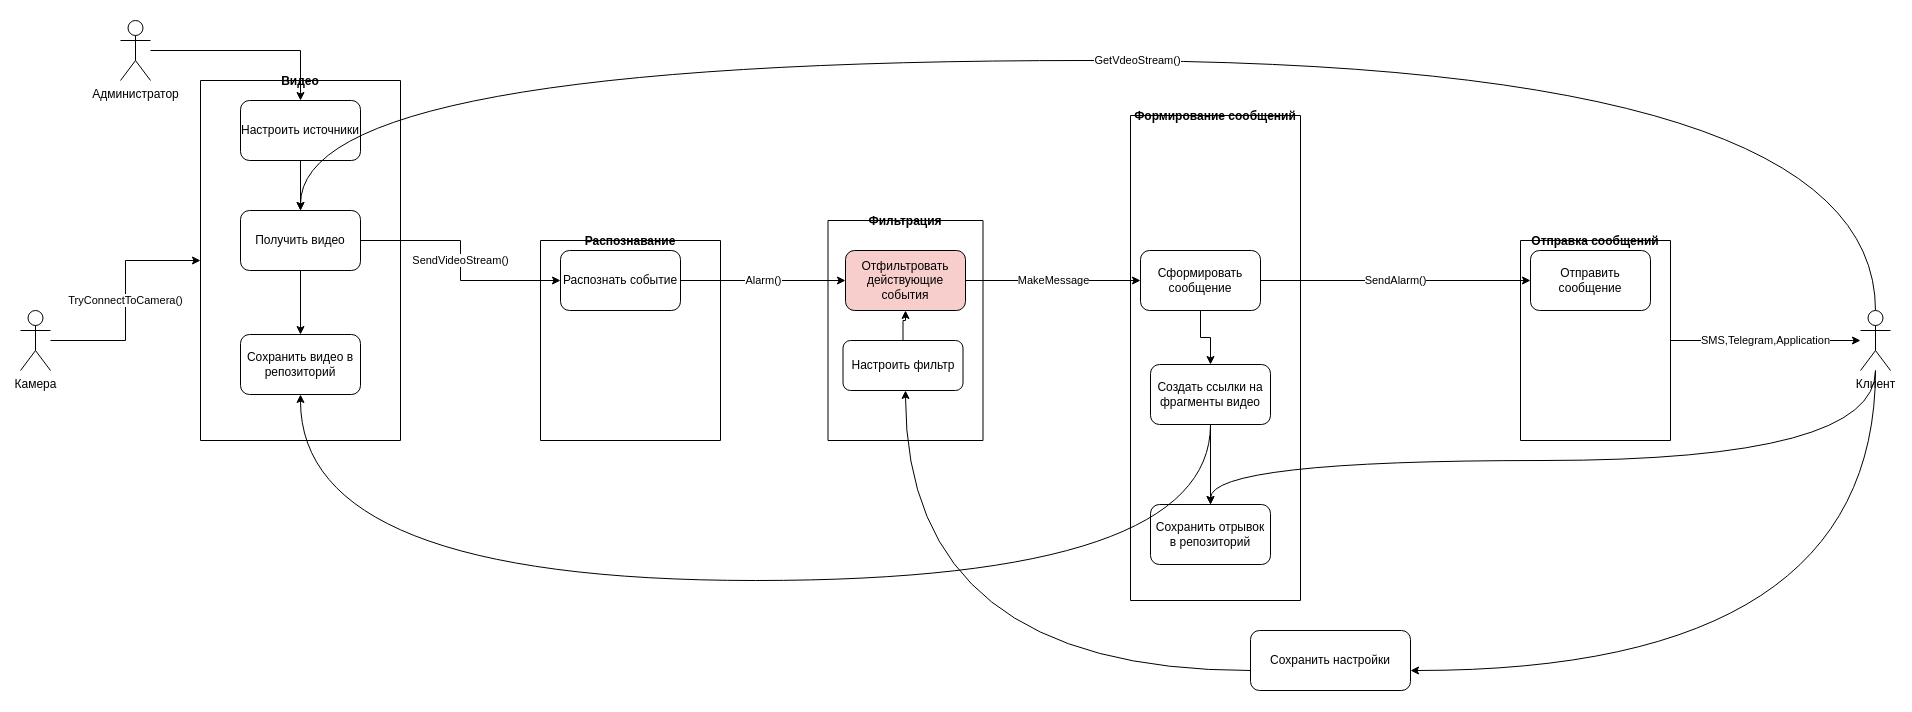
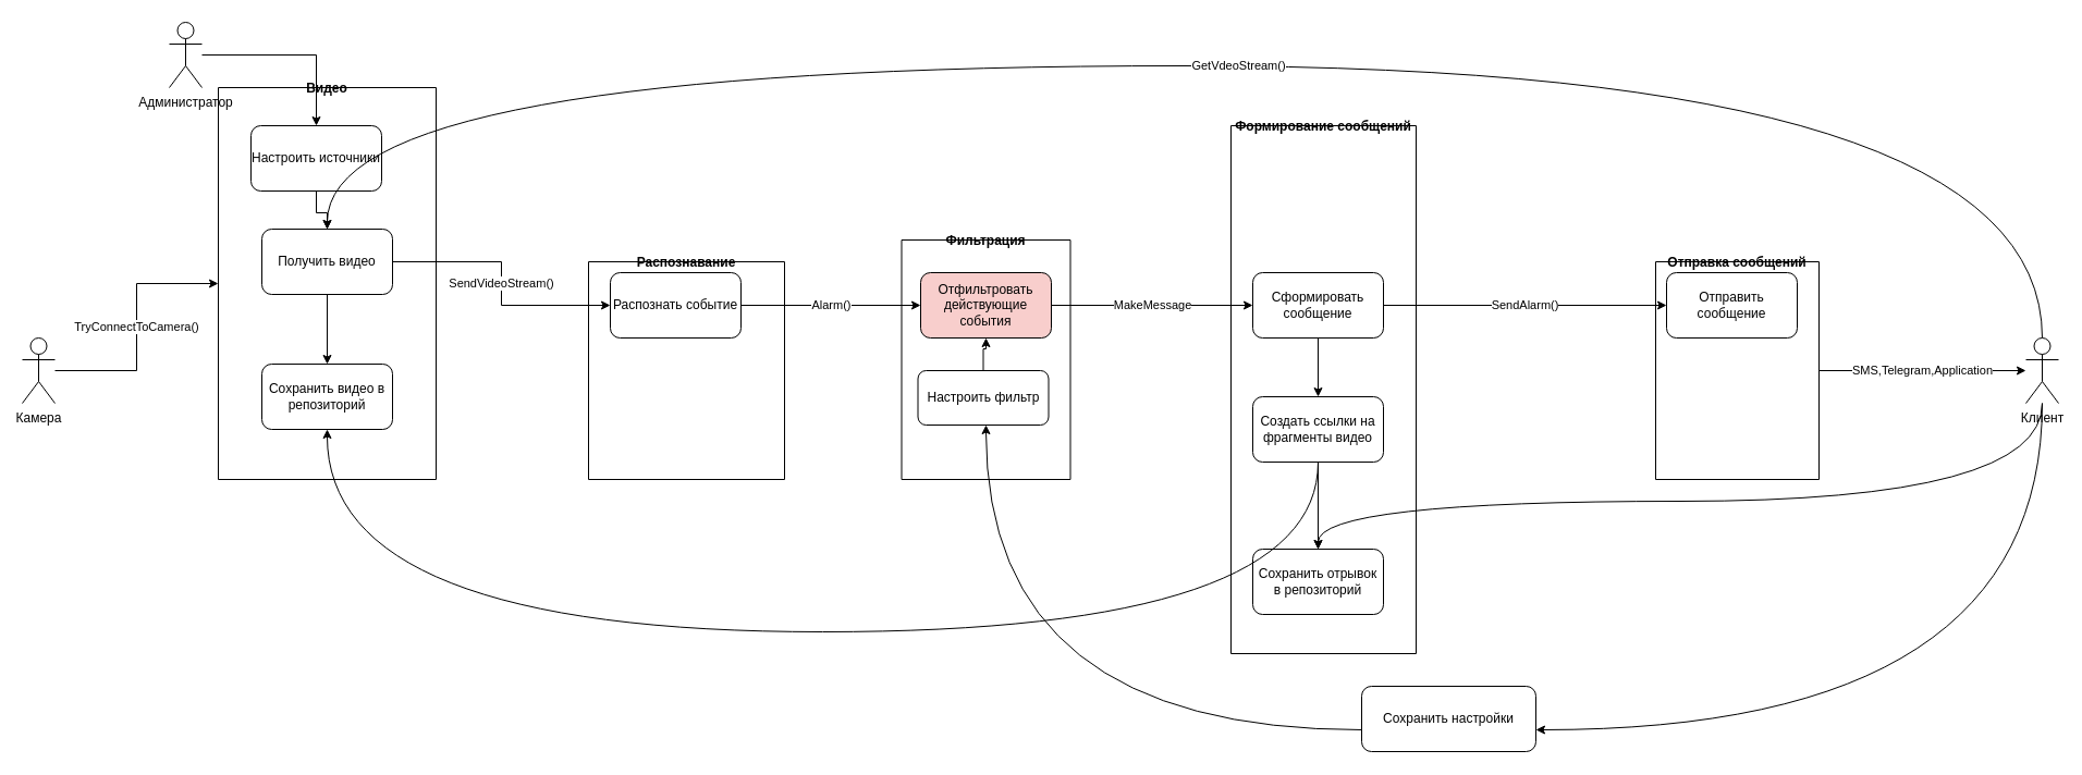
- <mxCell id="35" value="Администратор" style="shape=umlActor;verticalLabelPosition=bottom;verticalAlign=top;html=1;outlineConnect=0;" parent="1" vertex="1"><mxGeometry x="120" y="20" width="30" height="60" as="geometry" /></mxCell>
+ <mxCell id="35" value="Администратор" style="shape=umlActor;verticalLabelPosition=bottom;verticalAlign=top;html=1;outlineConnect=0;" parent="1" vertex="1"><mxGeometry x="155" y="20" width="30" height="60" as="geometry" /></mxCell>
- <mxCell id="19" value="Настроить источники" style="rounded=1;whiteSpace=wrap;html=1;" parent="14" vertex="1"><mxGeometry x="40" y="20" width="120" height="60" as="geometry" /></mxCell>
+ <mxCell id="19" value="Настроить источники" style="rounded=1;whiteSpace=wrap;html=1;" parent="14" vertex="1"><mxGeometry x="30" y="35" width="120" height="60" as="geometry" /></mxCell>
- <mxCell id="9" value="Сформировать сообщение" style="rounded=1;whiteSpace=wrap;html=1;" parent="1" vertex="1"><mxGeometry x="1140" y="250" width="120" height="60" as="geometry" /></mxCell>
+ <mxCell id="9" value="Сформировать сообщение" style="rounded=1;whiteSpace=wrap;html=1;" parent="1" vertex="1"><mxGeometry x="1150" y="250" width="120" height="60" as="geometry" /></mxCell>
